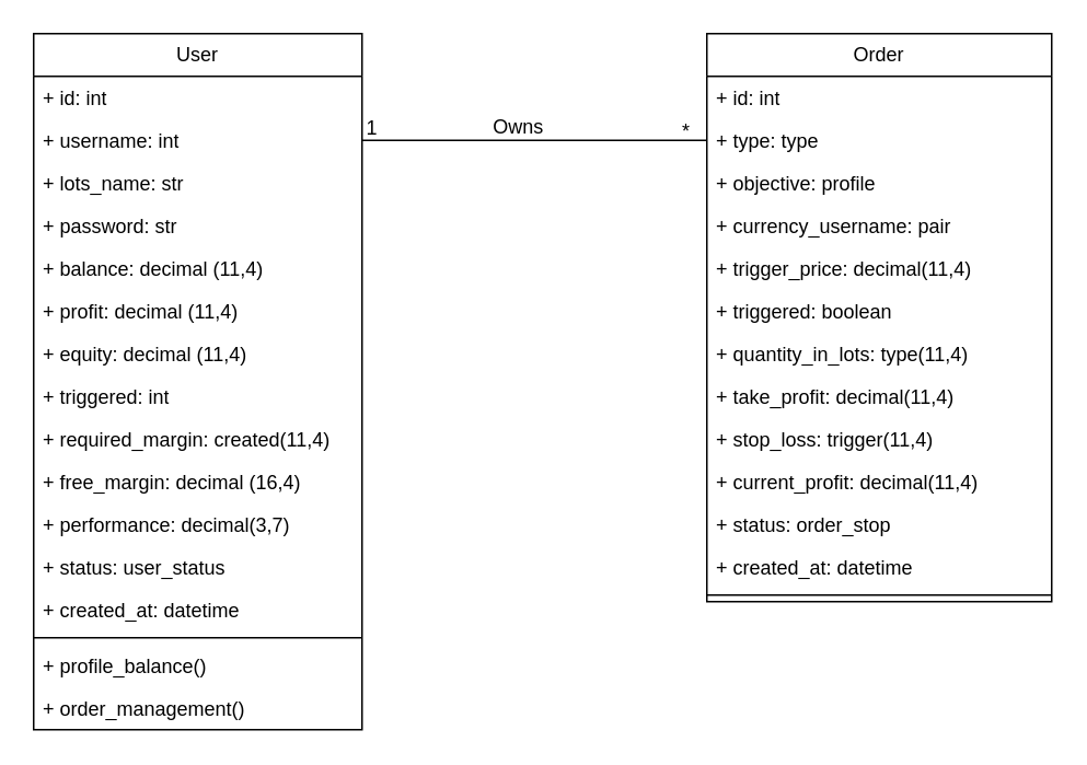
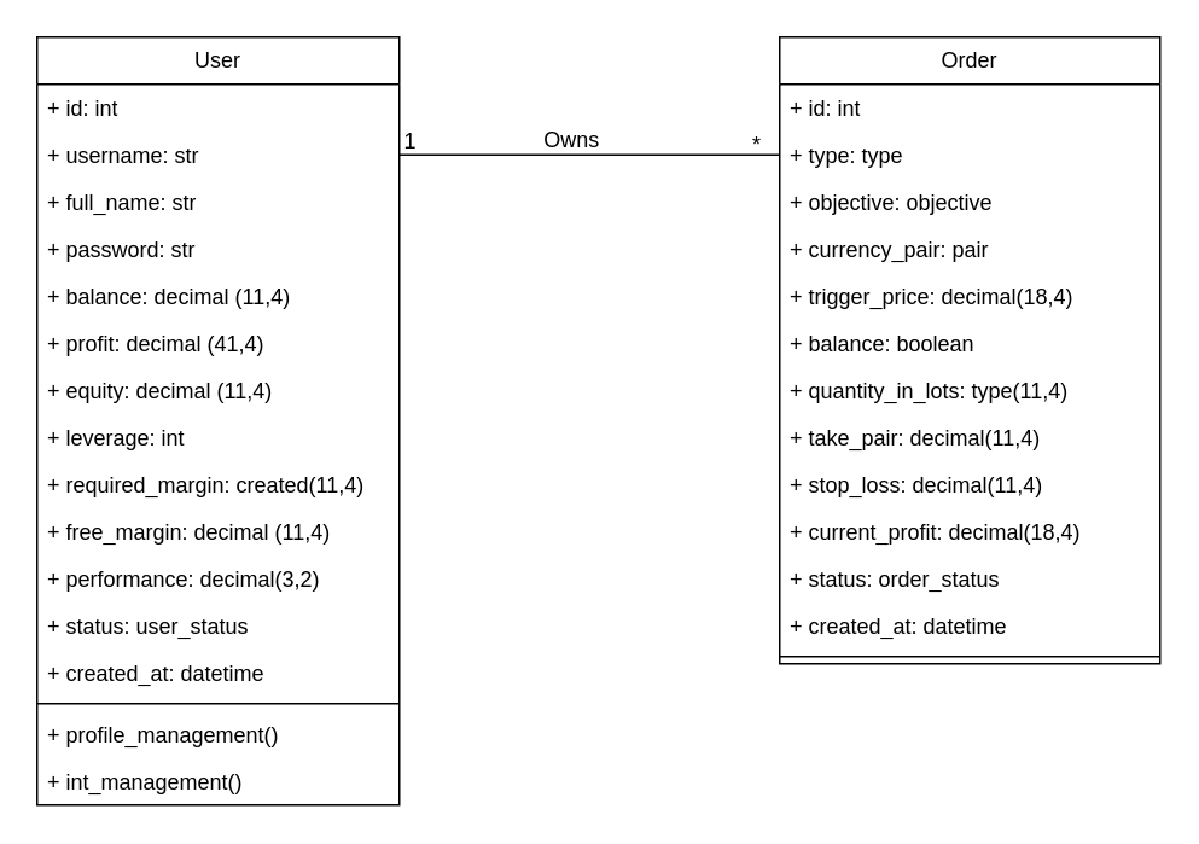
- <mxCell id="8" value="+ username: int" style="text;strokeColor=none;fillColor=none;align=left;verticalAlign=top;spacingLeft=4;spacingRight=4;overflow=hidden;rotatable=0;points=[[0,0.5],[1,0.5]];portConstraint=eastwest;whiteSpace=wrap;html=1;" vertex="1" parent="6"><mxGeometry y="52" width="200" height="26" as="geometry" /></mxCell>
+ <mxCell id="8" value="+ username: str" style="text;strokeColor=none;fillColor=none;align=left;verticalAlign=top;spacingLeft=4;spacingRight=4;overflow=hidden;rotatable=0;points=[[0,0.5],[1,0.5]];portConstraint=eastwest;whiteSpace=wrap;html=1;" vertex="1" parent="6"><mxGeometry y="52" width="200" height="26" as="geometry" /></mxCell>
- <mxCell id="9" value="+ lots_name: str" style="text;strokeColor=none;fillColor=none;align=left;verticalAlign=top;spacingLeft=4;spacingRight=4;overflow=hidden;rotatable=0;points=[[0,0.5],[1,0.5]];portConstraint=eastwest;whiteSpace=wrap;html=1;" vertex="1" parent="6"><mxGeometry y="78" width="200" height="26" as="geometry" /></mxCell>
+ <mxCell id="9" value="+ full_name: str" style="text;strokeColor=none;fillColor=none;align=left;verticalAlign=top;spacingLeft=4;spacingRight=4;overflow=hidden;rotatable=0;points=[[0,0.5],[1,0.5]];portConstraint=eastwest;whiteSpace=wrap;html=1;" vertex="1" parent="6"><mxGeometry y="78" width="200" height="26" as="geometry" /></mxCell>
- <mxCell id="26" value="+ objective: profile" style="text;strokeColor=none;fillColor=none;align=left;verticalAlign=top;spacingLeft=4;spacingRight=4;overflow=hidden;rotatable=0;points=[[0,0.5],[1,0.5]];portConstraint=eastwest;whiteSpace=wrap;html=1;" vertex="1" parent="23"><mxGeometry y="78" width="210" height="26" as="geometry" /></mxCell>
+ <mxCell id="26" value="+ objective: objective" style="text;strokeColor=none;fillColor=none;align=left;verticalAlign=top;spacingLeft=4;spacingRight=4;overflow=hidden;rotatable=0;points=[[0,0.5],[1,0.5]];portConstraint=eastwest;whiteSpace=wrap;html=1;" vertex="1" parent="23"><mxGeometry y="78" width="210" height="26" as="geometry" /></mxCell>
- <mxCell id="27" value="+ currency_username: pair" style="text;strokeColor=none;fillColor=none;align=left;verticalAlign=top;spacingLeft=4;spacingRight=4;overflow=hidden;rotatable=0;points=[[0,0.5],[1,0.5]];portConstraint=eastwest;whiteSpace=wrap;html=1;" vertex="1" parent="23"><mxGeometry y="104" width="210" height="26" as="geometry" /></mxCell>
+ <mxCell id="27" value="+ currency_pair: pair" style="text;strokeColor=none;fillColor=none;align=left;verticalAlign=top;spacingLeft=4;spacingRight=4;overflow=hidden;rotatable=0;points=[[0,0.5],[1,0.5]];portConstraint=eastwest;whiteSpace=wrap;html=1;" vertex="1" parent="23"><mxGeometry y="104" width="210" height="26" as="geometry" /></mxCell>
- <mxCell id="28" value="+ trigger_price: decimal(11,4)" style="text;strokeColor=none;fillColor=none;align=left;verticalAlign=top;spacingLeft=4;spacingRight=4;overflow=hidden;rotatable=0;points=[[0,0.5],[1,0.5]];portConstraint=eastwest;whiteSpace=wrap;html=1;" vertex="1" parent="23"><mxGeometry y="130" width="210" height="26" as="geometry" /></mxCell>
+ <mxCell id="28" value="+ trigger_price: decimal(18,4)" style="text;strokeColor=none;fillColor=none;align=left;verticalAlign=top;spacingLeft=4;spacingRight=4;overflow=hidden;rotatable=0;points=[[0,0.5],[1,0.5]];portConstraint=eastwest;whiteSpace=wrap;html=1;" vertex="1" parent="23"><mxGeometry y="130" width="210" height="26" as="geometry" /></mxCell>
- <mxCell id="12" value="+ profit: decimal (11,4)" style="text;strokeColor=none;fillColor=none;align=left;verticalAlign=top;spacingLeft=4;spacingRight=4;overflow=hidden;rotatable=0;points=[[0,0.5],[1,0.5]];portConstraint=eastwest;whiteSpace=wrap;html=1;" vertex="1" parent="6"><mxGeometry y="156" width="200" height="26" as="geometry" /></mxCell>
+ <mxCell id="12" value="+ profit: decimal (41,4)" style="text;strokeColor=none;fillColor=none;align=left;verticalAlign=top;spacingLeft=4;spacingRight=4;overflow=hidden;rotatable=0;points=[[0,0.5],[1,0.5]];portConstraint=eastwest;whiteSpace=wrap;html=1;" vertex="1" parent="6"><mxGeometry y="156" width="200" height="26" as="geometry" /></mxCell>
- <mxCell id="29" value="+ triggered: boolean" style="text;strokeColor=none;fillColor=none;align=left;verticalAlign=top;spacingLeft=4;spacingRight=4;overflow=hidden;rotatable=0;points=[[0,0.5],[1,0.5]];portConstraint=eastwest;whiteSpace=wrap;html=1;" vertex="1" parent="23"><mxGeometry y="156" width="210" height="26" as="geometry" /></mxCell>
+ <mxCell id="29" value="+ balance: boolean" style="text;strokeColor=none;fillColor=none;align=left;verticalAlign=top;spacingLeft=4;spacingRight=4;overflow=hidden;rotatable=0;points=[[0,0.5],[1,0.5]];portConstraint=eastwest;whiteSpace=wrap;html=1;" vertex="1" parent="23"><mxGeometry y="156" width="210" height="26" as="geometry" /></mxCell>
- <mxCell id="14" value="+ triggered: int" style="text;strokeColor=none;fillColor=none;align=left;verticalAlign=top;spacingLeft=4;spacingRight=4;overflow=hidden;rotatable=0;points=[[0,0.5],[1,0.5]];portConstraint=eastwest;whiteSpace=wrap;html=1;" vertex="1" parent="6"><mxGeometry y="208" width="200" height="26" as="geometry" /></mxCell>
+ <mxCell id="14" value="+ leverage: int" style="text;strokeColor=none;fillColor=none;align=left;verticalAlign=top;spacingLeft=4;spacingRight=4;overflow=hidden;rotatable=0;points=[[0,0.5],[1,0.5]];portConstraint=eastwest;whiteSpace=wrap;html=1;" vertex="1" parent="6"><mxGeometry y="208" width="200" height="26" as="geometry" /></mxCell>
- <mxCell id="31" value="+ take_profit: decimal(11,4)" style="text;strokeColor=none;fillColor=none;align=left;verticalAlign=top;spacingLeft=4;spacingRight=4;overflow=hidden;rotatable=0;points=[[0,0.5],[1,0.5]];portConstraint=eastwest;whiteSpace=wrap;html=1;" vertex="1" parent="23"><mxGeometry y="208" width="210" height="26" as="geometry" /></mxCell>
+ <mxCell id="31" value="+ take_pair: decimal(11,4)" style="text;strokeColor=none;fillColor=none;align=left;verticalAlign=top;spacingLeft=4;spacingRight=4;overflow=hidden;rotatable=0;points=[[0,0.5],[1,0.5]];portConstraint=eastwest;whiteSpace=wrap;html=1;" vertex="1" parent="23"><mxGeometry y="208" width="210" height="26" as="geometry" /></mxCell>
- <mxCell id="32" value="+ stop_loss: trigger(11,4)" style="text;strokeColor=none;fillColor=none;align=left;verticalAlign=top;spacingLeft=4;spacingRight=4;overflow=hidden;rotatable=0;points=[[0,0.5],[1,0.5]];portConstraint=eastwest;whiteSpace=wrap;html=1;" vertex="1" parent="23"><mxGeometry y="234" width="210" height="26" as="geometry" /></mxCell>
+ <mxCell id="32" value="+ stop_loss: decimal(11,4)" style="text;strokeColor=none;fillColor=none;align=left;verticalAlign=top;spacingLeft=4;spacingRight=4;overflow=hidden;rotatable=0;points=[[0,0.5],[1,0.5]];portConstraint=eastwest;whiteSpace=wrap;html=1;" vertex="1" parent="23"><mxGeometry y="234" width="210" height="26" as="geometry" /></mxCell>
- <mxCell id="16" value="+ free_margin: decimal (16,4)" style="text;strokeColor=none;fillColor=none;align=left;verticalAlign=top;spacingLeft=4;spacingRight=4;overflow=hidden;rotatable=0;points=[[0,0.5],[1,0.5]];portConstraint=eastwest;whiteSpace=wrap;html=1;" vertex="1" parent="6"><mxGeometry y="260" width="200" height="26" as="geometry" /></mxCell>
+ <mxCell id="16" value="+ free_margin: decimal (11,4)" style="text;strokeColor=none;fillColor=none;align=left;verticalAlign=top;spacingLeft=4;spacingRight=4;overflow=hidden;rotatable=0;points=[[0,0.5],[1,0.5]];portConstraint=eastwest;whiteSpace=wrap;html=1;" vertex="1" parent="6"><mxGeometry y="260" width="200" height="26" as="geometry" /></mxCell>
- <mxCell id="33" value="+ current_profit: decimal(11,4)" style="text;strokeColor=none;fillColor=none;align=left;verticalAlign=top;spacingLeft=4;spacingRight=4;overflow=hidden;rotatable=0;points=[[0,0.5],[1,0.5]];portConstraint=eastwest;whiteSpace=wrap;html=1;" vertex="1" parent="23"><mxGeometry y="260" width="210" height="26" as="geometry" /></mxCell>
+ <mxCell id="33" value="+ current_profit: decimal(18,4)" style="text;strokeColor=none;fillColor=none;align=left;verticalAlign=top;spacingLeft=4;spacingRight=4;overflow=hidden;rotatable=0;points=[[0,0.5],[1,0.5]];portConstraint=eastwest;whiteSpace=wrap;html=1;" vertex="1" parent="23"><mxGeometry y="260" width="210" height="26" as="geometry" /></mxCell>
- <mxCell id="17" value="+ performance: decimal(3,7)" style="text;strokeColor=none;fillColor=none;align=left;verticalAlign=top;spacingLeft=4;spacingRight=4;overflow=hidden;rotatable=0;points=[[0,0.5],[1,0.5]];portConstraint=eastwest;whiteSpace=wrap;html=1;" vertex="1" parent="6"><mxGeometry y="286" width="200" height="26" as="geometry" /></mxCell>
+ <mxCell id="17" value="+ performance: decimal(3,2)" style="text;strokeColor=none;fillColor=none;align=left;verticalAlign=top;spacingLeft=4;spacingRight=4;overflow=hidden;rotatable=0;points=[[0,0.5],[1,0.5]];portConstraint=eastwest;whiteSpace=wrap;html=1;" vertex="1" parent="6"><mxGeometry y="286" width="200" height="26" as="geometry" /></mxCell>
- <mxCell id="34" value="+ status: order_stop" style="text;strokeColor=none;fillColor=none;align=left;verticalAlign=top;spacingLeft=4;spacingRight=4;overflow=hidden;rotatable=0;points=[[0,0.5],[1,0.5]];portConstraint=eastwest;whiteSpace=wrap;html=1;" vertex="1" parent="23"><mxGeometry y="286" width="210" height="26" as="geometry" /></mxCell>
+ <mxCell id="34" value="+ status: order_status" style="text;strokeColor=none;fillColor=none;align=left;verticalAlign=top;spacingLeft=4;spacingRight=4;overflow=hidden;rotatable=0;points=[[0,0.5],[1,0.5]];portConstraint=eastwest;whiteSpace=wrap;html=1;" vertex="1" parent="23"><mxGeometry y="286" width="210" height="26" as="geometry" /></mxCell>
- <mxCell id="21" value="+ profile_balance()" style="text;strokeColor=none;fillColor=none;align=left;verticalAlign=top;spacingLeft=4;spacingRight=4;overflow=hidden;rotatable=0;points=[[0,0.5],[1,0.5]];portConstraint=eastwest;whiteSpace=wrap;html=1;" vertex="1" parent="6"><mxGeometry y="372" width="200" height="26" as="geometry" /></mxCell>
+ <mxCell id="21" value="+ profile_management()" style="text;strokeColor=none;fillColor=none;align=left;verticalAlign=top;spacingLeft=4;spacingRight=4;overflow=hidden;rotatable=0;points=[[0,0.5],[1,0.5]];portConstraint=eastwest;whiteSpace=wrap;html=1;" vertex="1" parent="6"><mxGeometry y="372" width="200" height="26" as="geometry" /></mxCell>
- <mxCell id="22" value="+ order_management()" style="text;strokeColor=none;fillColor=none;align=left;verticalAlign=top;spacingLeft=4;spacingRight=4;overflow=hidden;rotatable=0;points=[[0,0.5],[1,0.5]];portConstraint=eastwest;whiteSpace=wrap;html=1;" vertex="1" parent="6"><mxGeometry y="398" width="200" height="26" as="geometry" /></mxCell>
+ <mxCell id="22" value="+ int_management()" style="text;strokeColor=none;fillColor=none;align=left;verticalAlign=top;spacingLeft=4;spacingRight=4;overflow=hidden;rotatable=0;points=[[0,0.5],[1,0.5]];portConstraint=eastwest;whiteSpace=wrap;html=1;" vertex="1" parent="6"><mxGeometry y="398" width="200" height="26" as="geometry" /></mxCell>
